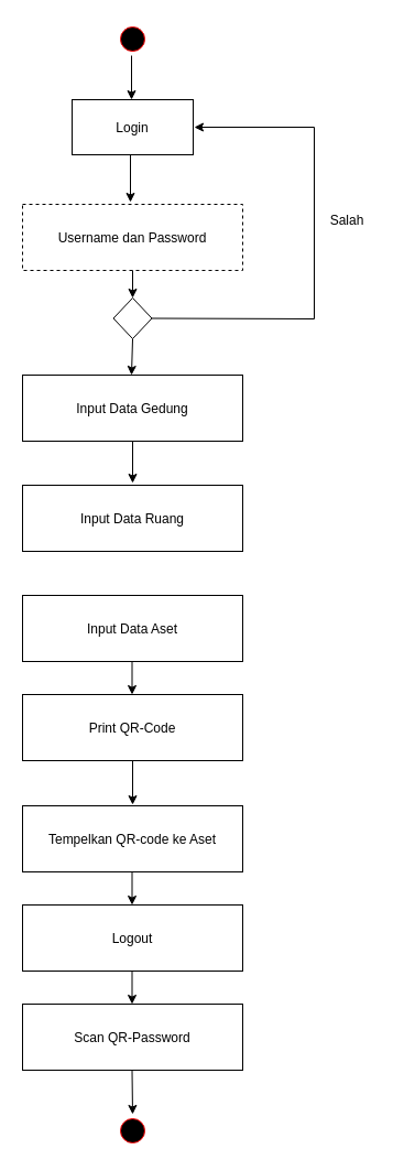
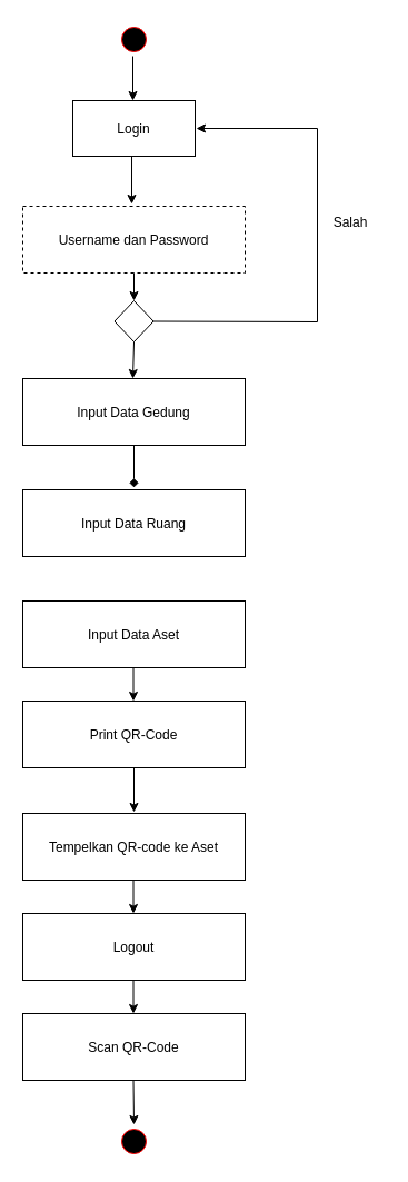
- <mxCell id="17" value="" style="endArrow=classic;html=1;rounded=0;entryX=0.5;entryY=-0.033;entryDx=0;entryDy=0;entryPerimeter=0;exitX=0.5;exitY=1;exitDx=0;exitDy=0;exitPerimeter=0;" edge="1" parent="1" source="7" target="6"><mxGeometry width="50" height="50" relative="1" as="geometry"><mxPoint x="115" y="400" as="sourcePoint" /><mxPoint x="140" y="290" as="targetPoint" /></mxGeometry></mxCell>
+ <mxCell id="17" value="" style="endArrow=diamond;html=1;rounded=0;entryX=0.5;entryY=-0.033;entryDx=0;entryDy=0;entryPerimeter=0;exitX=0.5;exitY=1;exitDx=0;exitDy=0;exitPerimeter=0;" edge="1" parent="1" source="7" target="6"><mxGeometry width="50" height="50" relative="1" as="geometry"><mxPoint x="115" y="400" as="sourcePoint" /><mxPoint x="140" y="290" as="targetPoint" /></mxGeometry></mxCell>
- <mxCell id="12" value="Scan QR-Password" style="" vertex="1" parent="1"><mxGeometry x="20" y="911" width="200" height="60" as="geometry" /></mxCell>
+ <mxCell id="12" value="Scan QR-Code" style="" vertex="1" parent="1"><mxGeometry x="20" y="911" width="200" height="60" as="geometry" /></mxCell>
